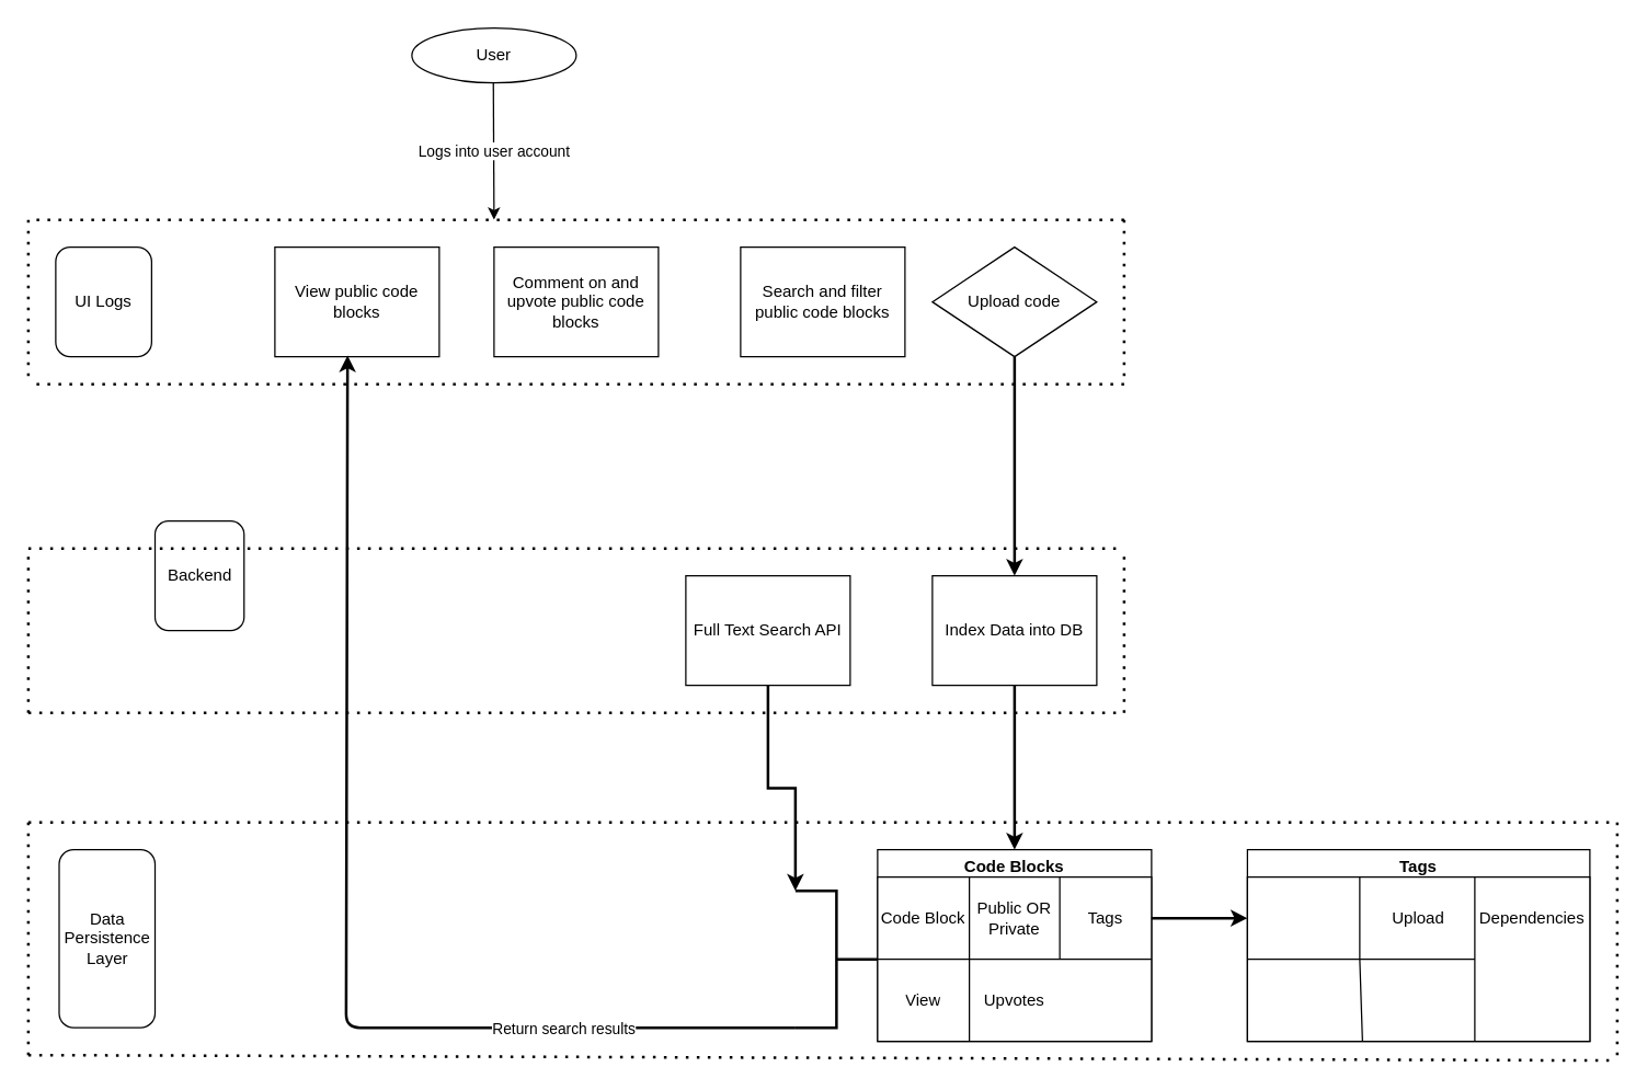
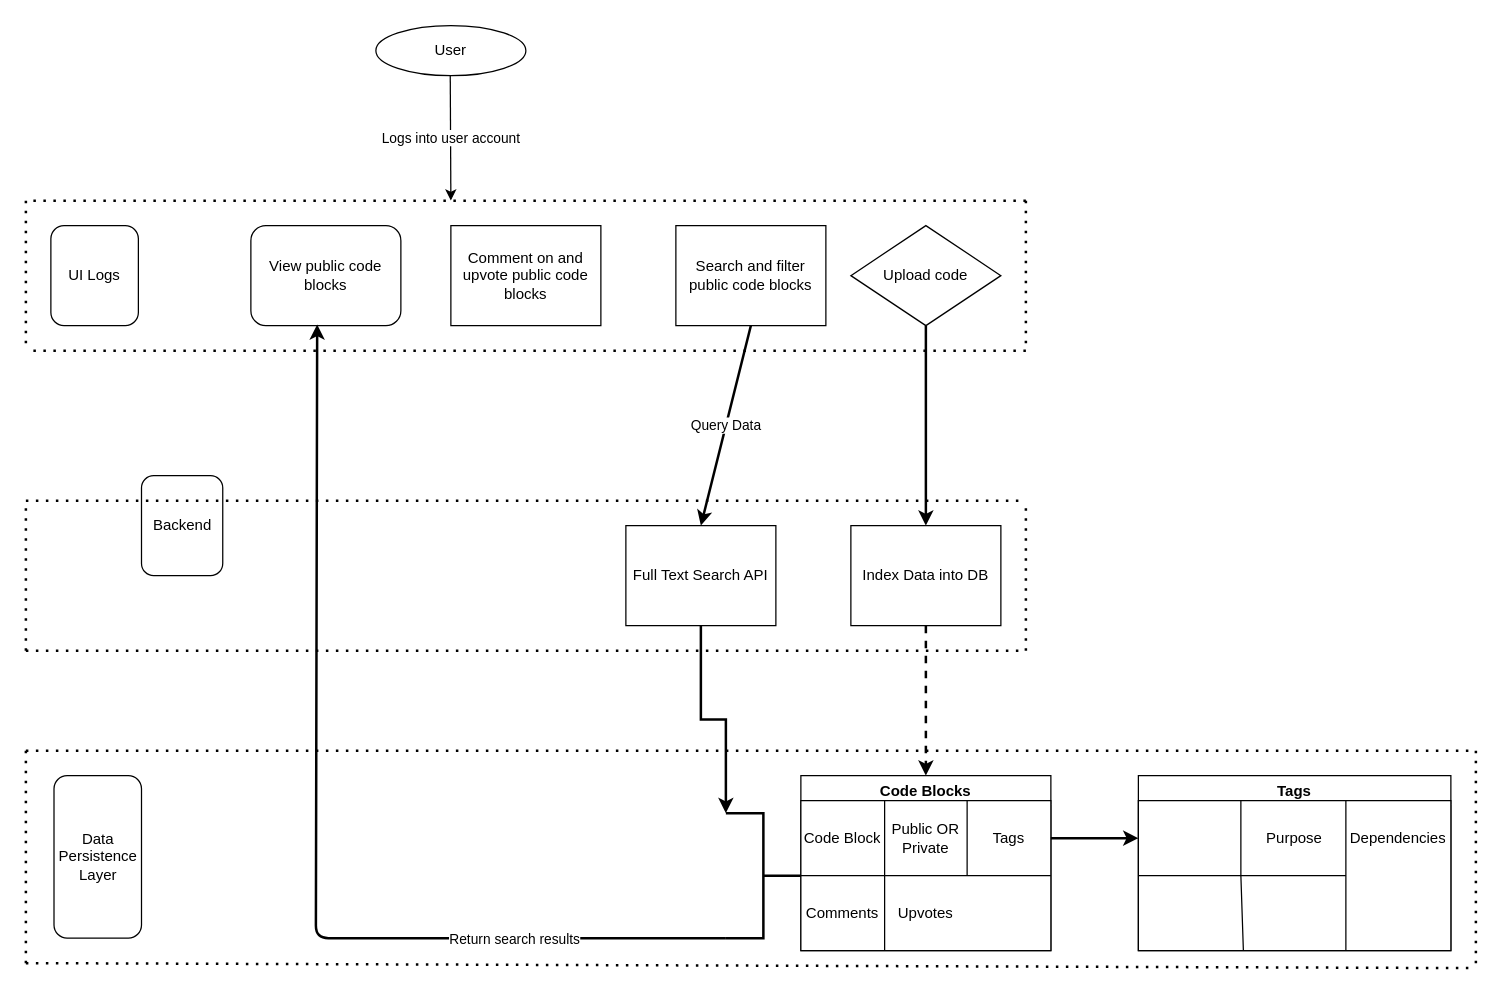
- <mxCell id="4" value="View public code blocks" style="rounded=0;whiteSpace=wrap;html=1;" vertex="1" parent="1"><mxGeometry x="200" y="180" width="120" height="80" as="geometry" /></mxCell>
+ <mxCell id="4" value="View public code blocks" style="whiteSpace=wrap;html=1;rounded=1;" vertex="1" parent="1"><mxGeometry x="200" y="180" width="120" height="80" as="geometry" /></mxCell>
+ <mxCell id="34" value="Query Data" style="endArrow=classic;html=1;exitX=0.5;exitY=1;exitDx=0;exitDy=0;strokeWidth=2;entryX=0.5;entryY=0;entryDx=0;entryDy=0;" edge="1" parent="1" source="6" target="41"><mxGeometry relative="1" as="geometry"><mxPoint x="380" y="500" as="sourcePoint" /><mxPoint x="580" y="390" as="targetPoint" /><Array as="points" /></mxGeometry></mxCell>
- <mxCell id="46" style="edgeStyle=orthogonalEdgeStyle;rounded=0;orthogonalLoop=1;jettySize=auto;html=1;entryX=0.5;entryY=0;entryDx=0;entryDy=0;strokeWidth=2;" edge="1" parent="1" source="47" target="15"><mxGeometry relative="1" as="geometry" /></mxCell>
+ <mxCell id="46" style="edgeStyle=orthogonalEdgeStyle;rounded=0;orthogonalLoop=1;jettySize=auto;html=1;entryX=0.5;entryY=0;entryDx=0;entryDy=0;strokeWidth=2;dashed=1;" edge="1" parent="1" source="47" target="15"><mxGeometry relative="1" as="geometry" /></mxCell>
- <mxCell id="28" value="Upload" style="shape=partialRectangle;html=1;whiteSpace=wrap;connectable=0;fillColor=none;top=0;left=0;bottom=0;right=0;overflow=hidden;pointerEvents=1;" vertex="1" parent="27"><mxGeometry x="84" width="82" height="60" as="geometry"><mxRectangle width="82" height="60" as="alternateBounds" /></mxGeometry></mxCell>
+ <mxCell id="28" value="Purpose" style="shape=partialRectangle;html=1;whiteSpace=wrap;connectable=0;fillColor=none;top=0;left=0;bottom=0;right=0;overflow=hidden;pointerEvents=1;" vertex="1" parent="27"><mxGeometry x="84" width="82" height="60" as="geometry"><mxRectangle width="82" height="60" as="alternateBounds" /></mxGeometry></mxCell>
- <mxCell id="22" value="View" style="shape=partialRectangle;html=1;whiteSpace=wrap;connectable=0;fillColor=none;top=0;left=0;bottom=0;right=0;overflow=hidden;pointerEvents=1;" vertex="1" parent="21"><mxGeometry width="67" height="60" as="geometry"><mxRectangle width="67" height="60" as="alternateBounds" /></mxGeometry></mxCell>
+ <mxCell id="22" value="Comments" style="shape=partialRectangle;html=1;whiteSpace=wrap;connectable=0;fillColor=none;top=0;left=0;bottom=0;right=0;overflow=hidden;pointerEvents=1;" vertex="1" parent="21"><mxGeometry width="67" height="60" as="geometry"><mxRectangle width="67" height="60" as="alternateBounds" /></mxGeometry></mxCell>
